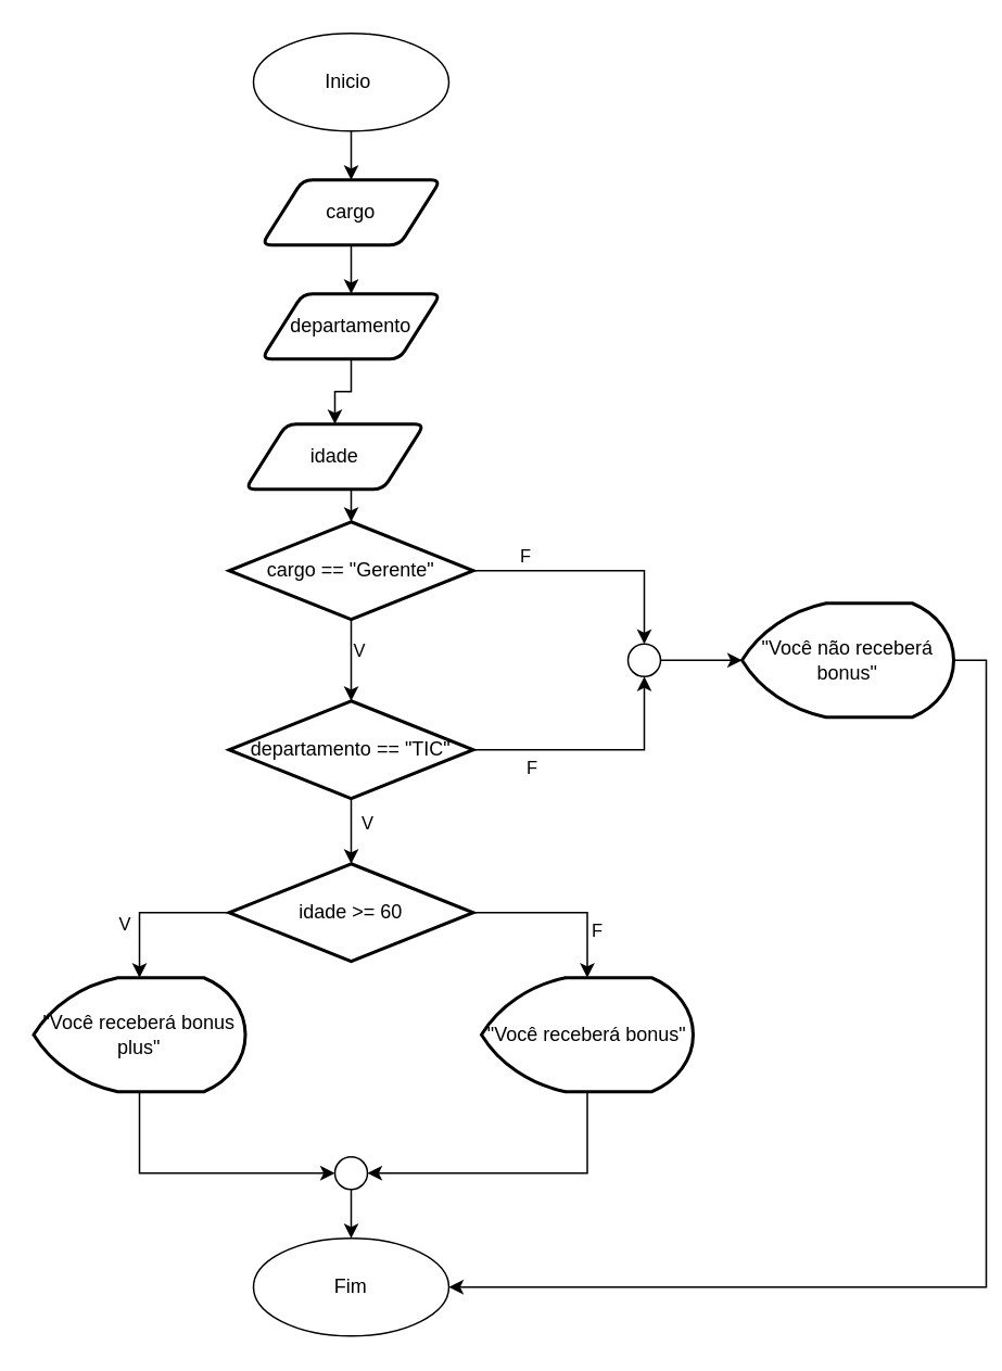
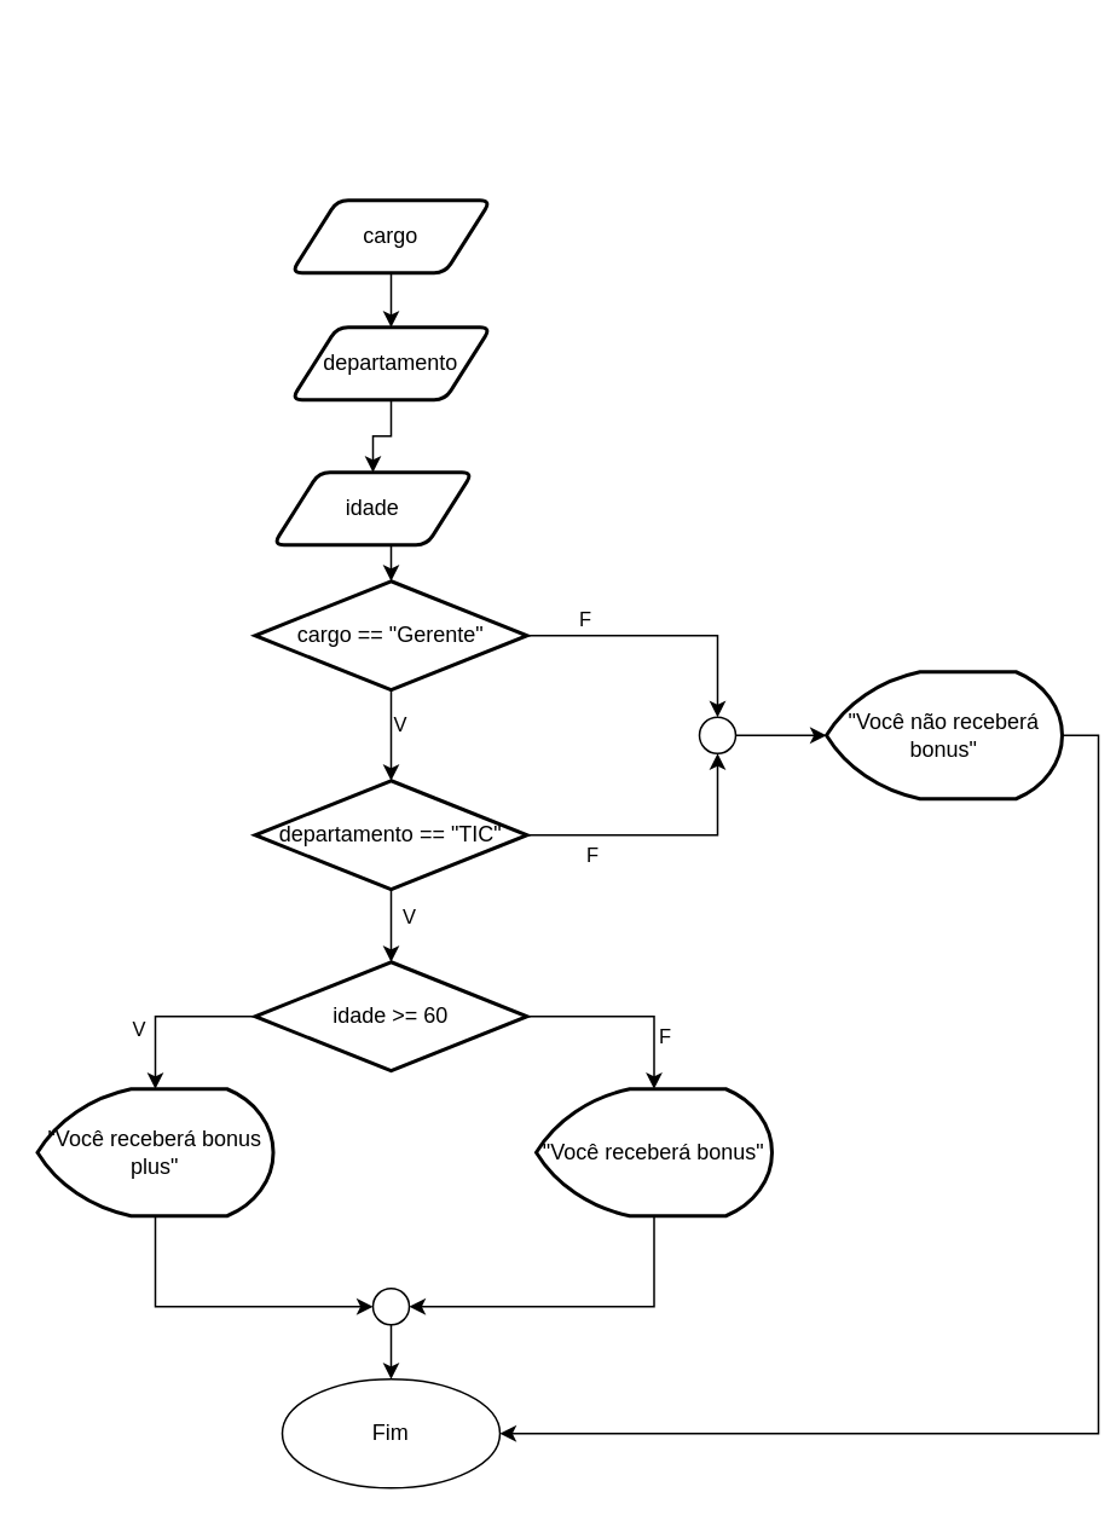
- <mxCell id="3" value="Inicio&amp;nbsp;" style="ellipse;whiteSpace=wrap;html=1;" vertex="1" parent="1"><mxGeometry x="155" y="20" width="120" height="60" as="geometry" /></mxCell>
- <mxCell id="2" style="edgeStyle=orthogonalEdgeStyle;rounded=0;orthogonalLoop=1;jettySize=auto;html=1;exitX=0.5;exitY=1;exitDx=0;exitDy=0;entryX=0.5;entryY=0;entryDx=0;entryDy=0;" edge="1" parent="1" source="3" target="6"><mxGeometry relative="1" as="geometry" /></mxCell>
